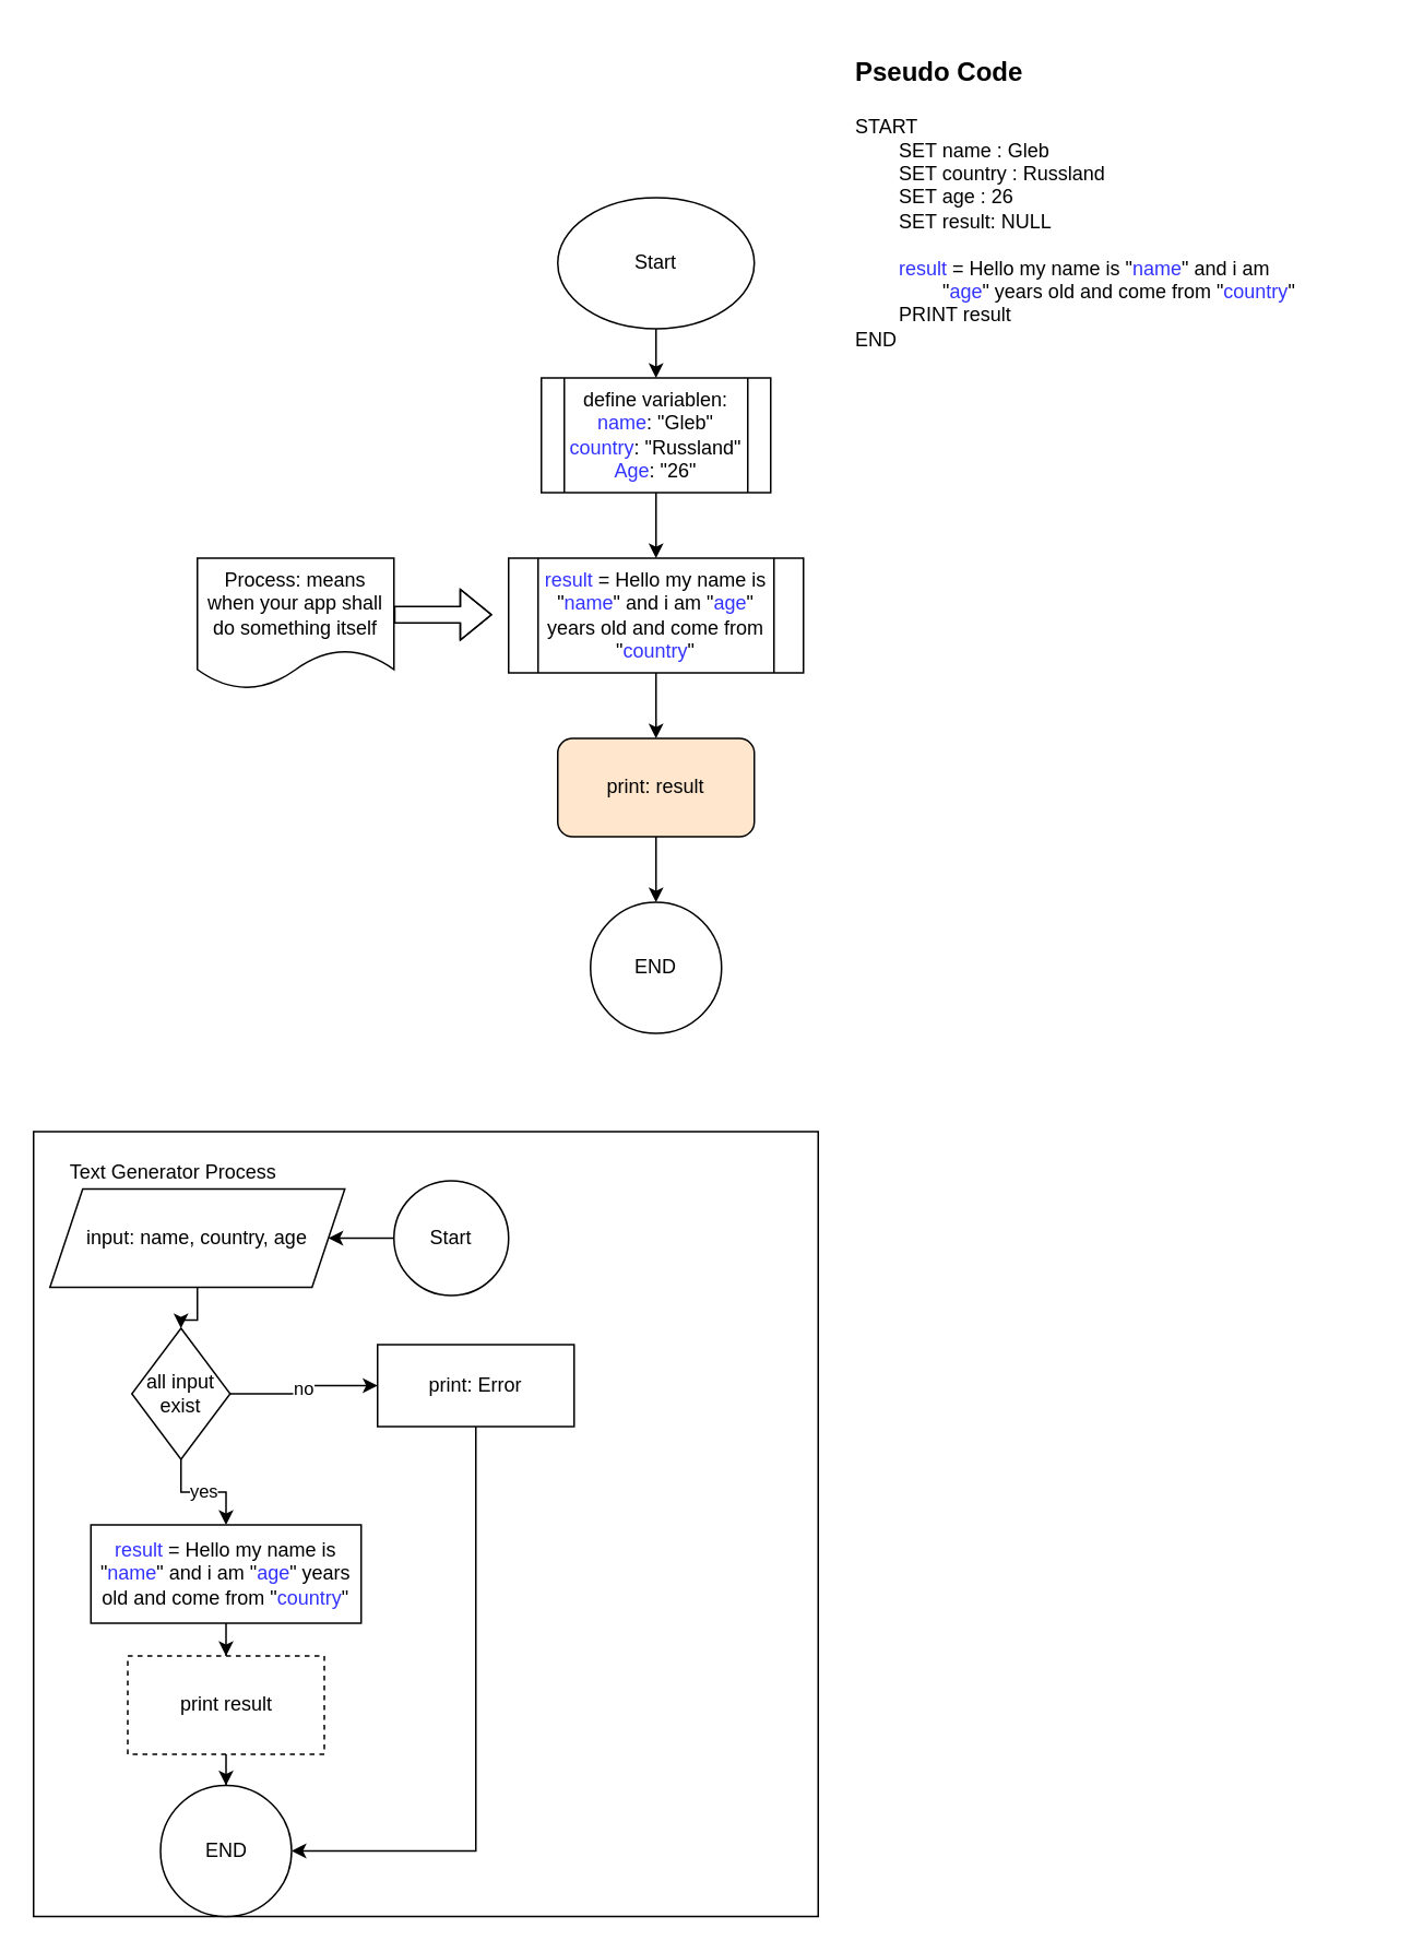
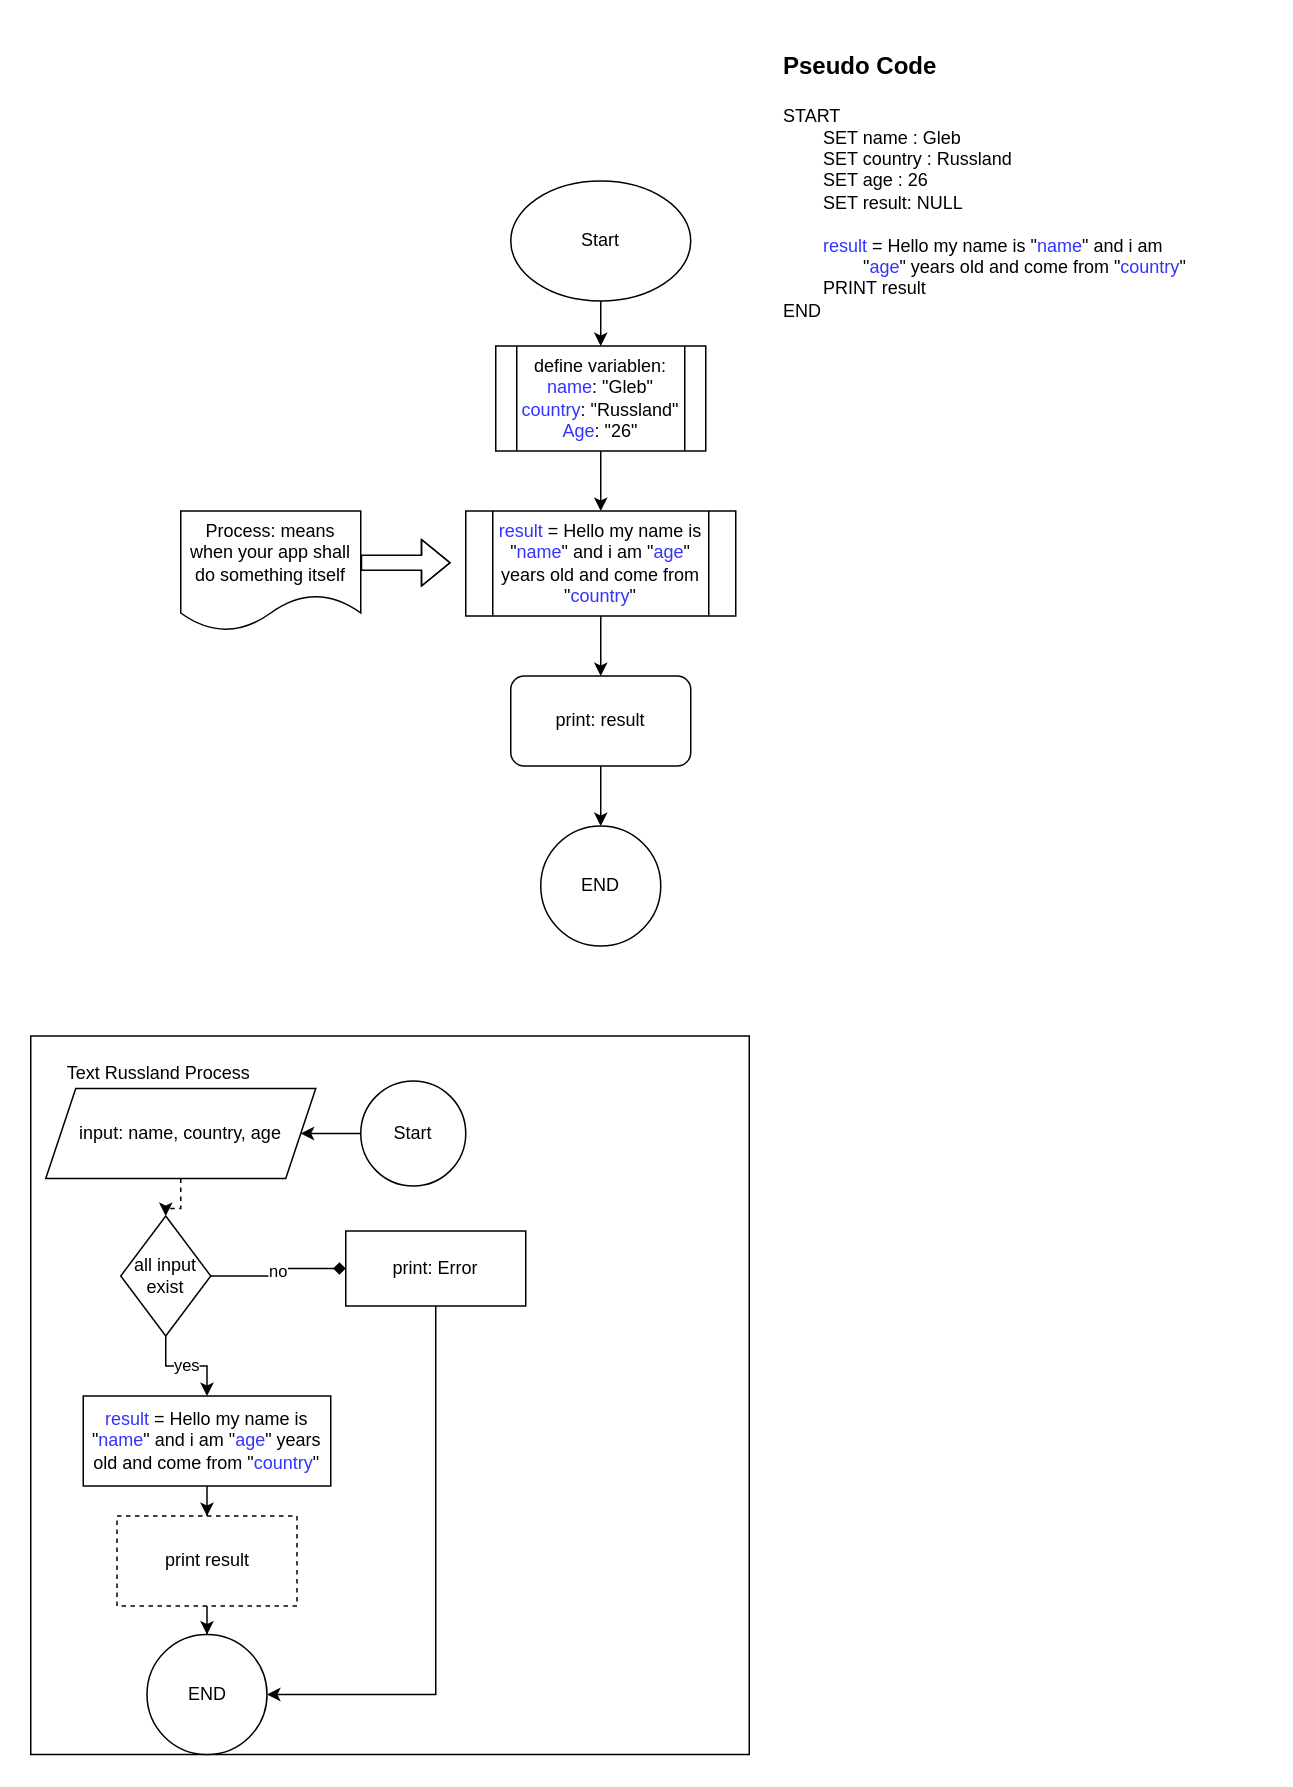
- <mxCell id="11" value="print: result" style="rounded=1;whiteSpace=wrap;html=1;fillColor=#ffe6cc;" vertex="1" parent="1"><mxGeometry x="340" y="450" width="120" height="60" as="geometry" /></mxCell>
+ <mxCell id="11" value="print: result" style="rounded=1;whiteSpace=wrap;html=1;" vertex="1" parent="1"><mxGeometry x="340" y="450" width="120" height="60" as="geometry" /></mxCell>
- <mxCell id="16" value="Text Generator Process" style="text;html=1;align=center;verticalAlign=middle;resizable=0;points=[];autosize=1;strokeColor=none;fillColor=none;" vertex="1" parent="1"><mxGeometry x="30" y="700" width="150" height="30" as="geometry" /></mxCell>
+ <mxCell id="16" value="Text Russland Process" style="text;html=1;align=center;verticalAlign=middle;resizable=0;points=[];autosize=1;strokeColor=none;fillColor=none;" vertex="1" parent="1"><mxGeometry x="30" y="700" width="150" height="30" as="geometry" /></mxCell>
- <mxCell id="17" value="" style="edgeStyle=orthogonalEdgeStyle;rounded=0;orthogonalLoop=1;jettySize=auto;html=1;" edge="1" parent="1" source="18" target="26"><mxGeometry relative="1" as="geometry" /></mxCell>
+ <mxCell id="17" value="" style="edgeStyle=orthogonalEdgeStyle;rounded=0;orthogonalLoop=1;jettySize=auto;html=1;dashed=1;" edge="1" parent="1" source="18" target="26"><mxGeometry relative="1" as="geometry" /></mxCell>
- <mxCell id="25" value="no" style="edgeStyle=orthogonalEdgeStyle;rounded=0;orthogonalLoop=1;jettySize=auto;html=1;" edge="1" parent="1" source="26" target="28"><mxGeometry relative="1" as="geometry" /></mxCell>
+ <mxCell id="25" value="no" style="edgeStyle=orthogonalEdgeStyle;rounded=0;orthogonalLoop=1;jettySize=auto;html=1;endArrow=diamond;" edge="1" parent="1" source="26" target="28"><mxGeometry relative="1" as="geometry" /></mxCell>
